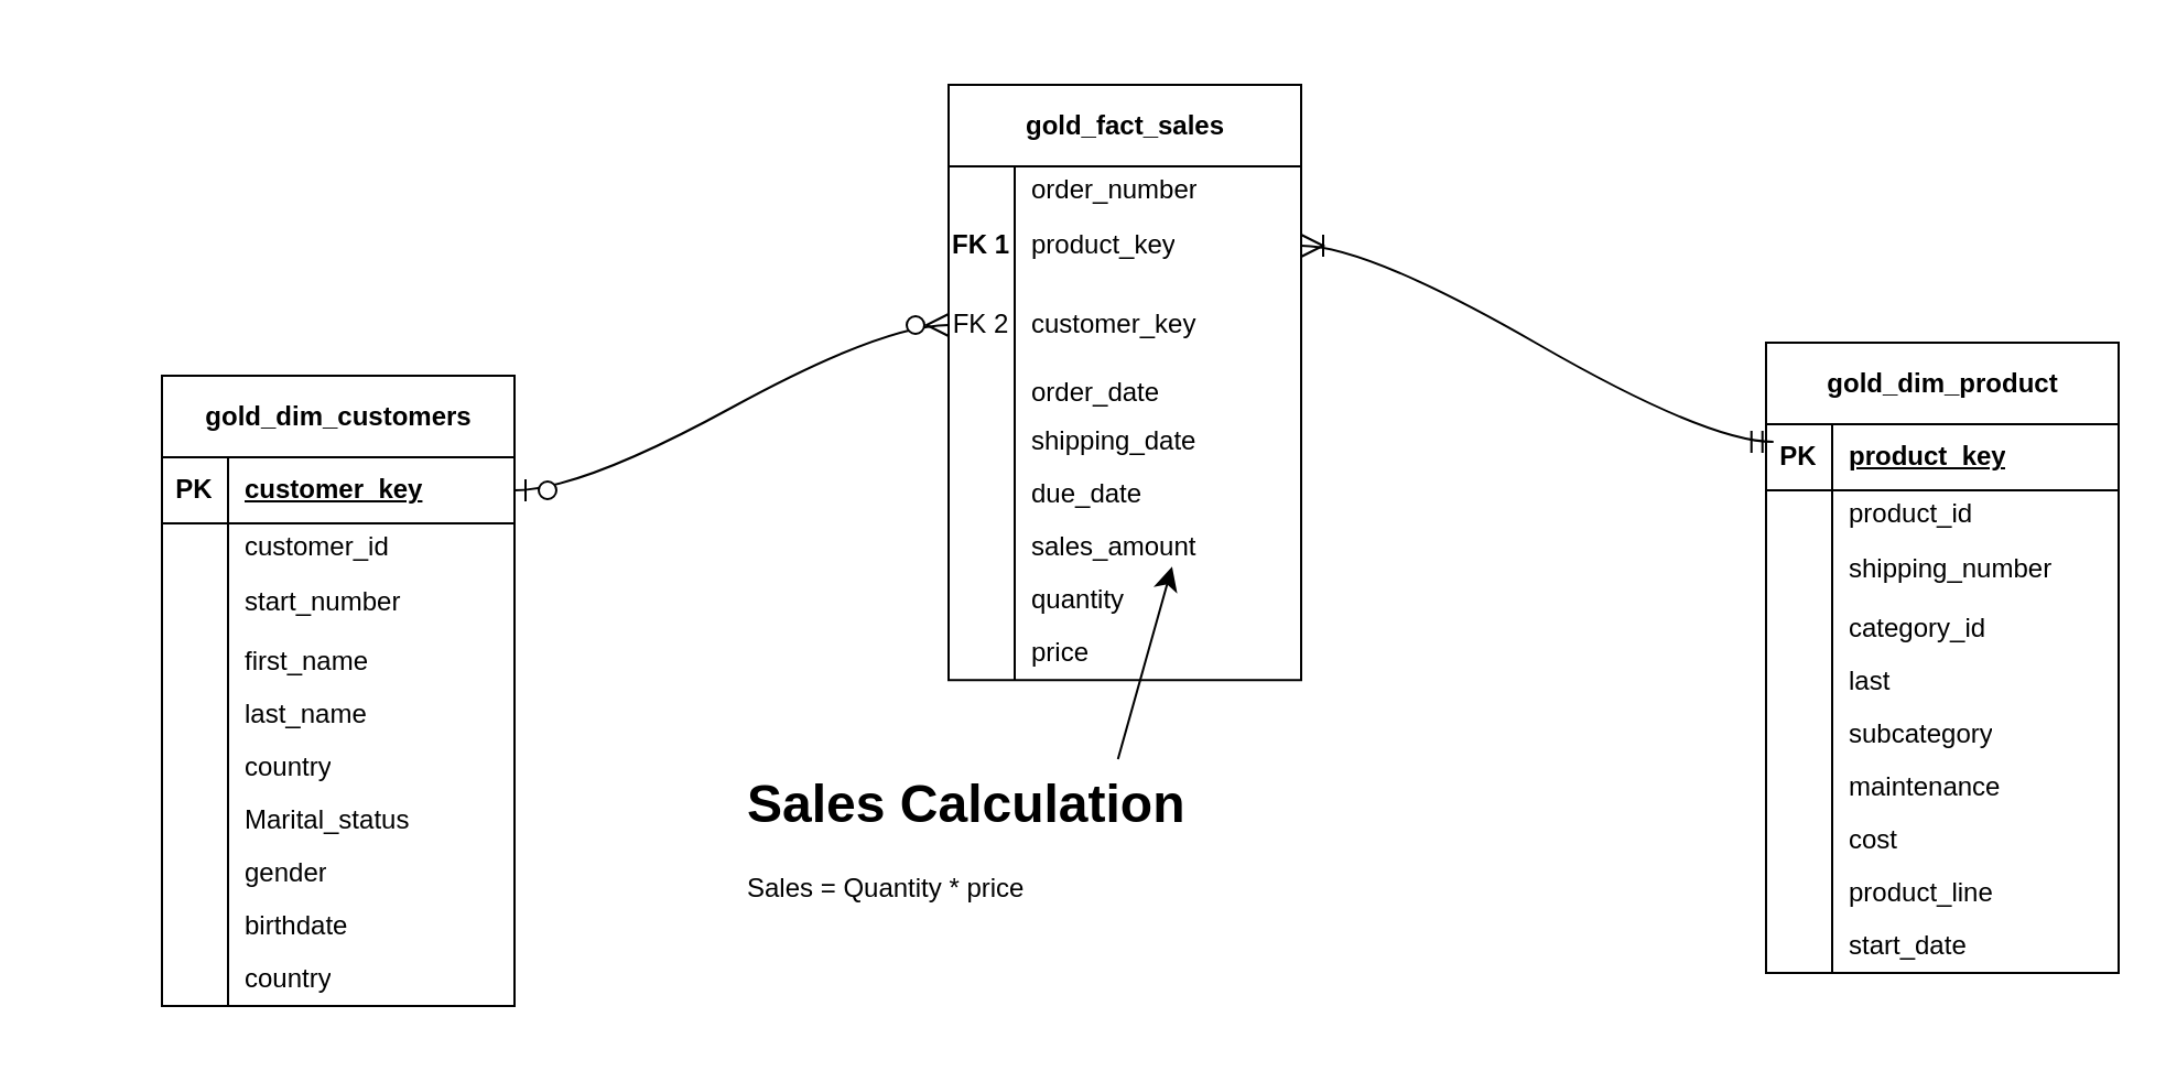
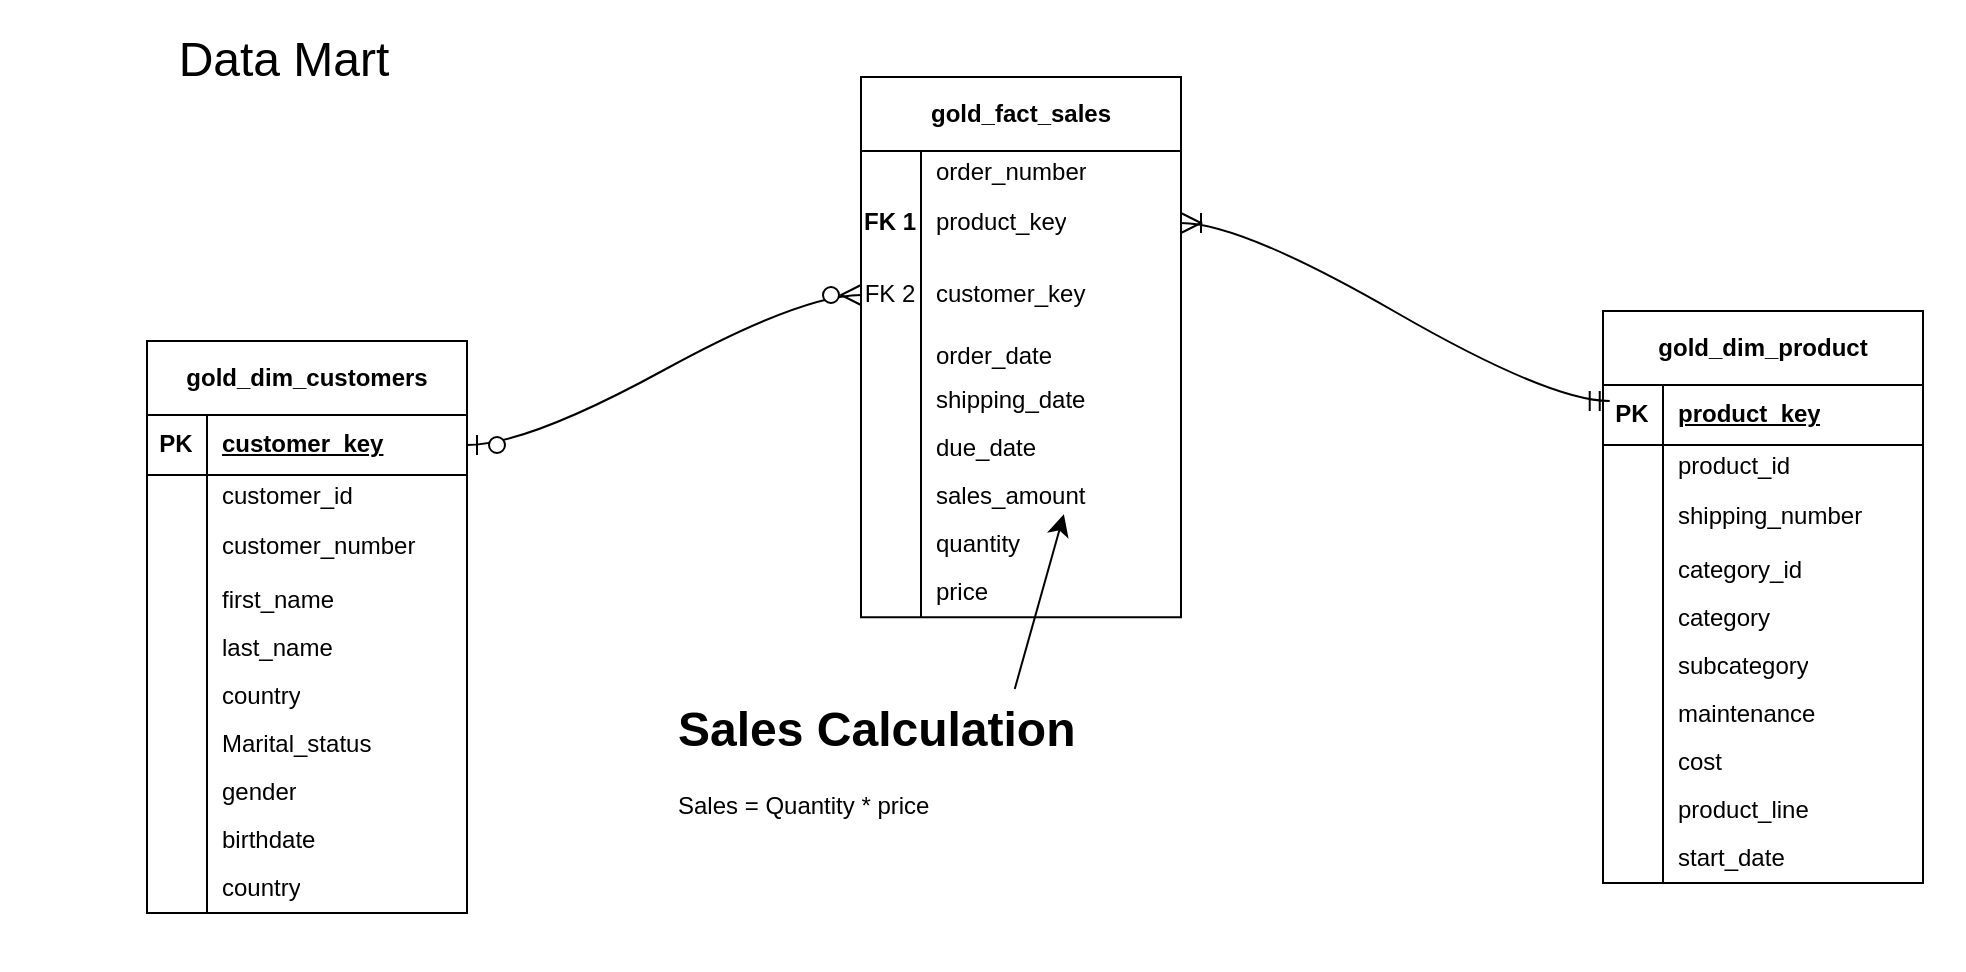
+ <mxCell id="96" value="&lt;font style=&quot;font-size: 24px;&quot;&gt;Data Mart&lt;/font&gt;" style="rounded=0;whiteSpace=wrap;html=1;strokeColor=none;" vertex="1" parent="1"><mxGeometry x="20" y="20" width="244" height="20" as="geometry" /></mxCell>
- <mxCell id="11" value="start_number" style="shape=partialRectangle;connectable=0;fillColor=none;top=0;left=0;bottom=0;right=0;align=left;spacingLeft=6;overflow=hidden;whiteSpace=wrap;html=1;" vertex="1" parent="9"><mxGeometry x="30" width="130" height="30" as="geometry"><mxRectangle width="130" height="30" as="alternateBounds" /></mxGeometry></mxCell>
+ <mxCell id="11" value="customer_number" style="shape=partialRectangle;connectable=0;fillColor=none;top=0;left=0;bottom=0;right=0;align=left;spacingLeft=6;overflow=hidden;whiteSpace=wrap;html=1;" vertex="1" parent="9"><mxGeometry x="30" width="130" height="30" as="geometry"><mxRectangle width="130" height="30" as="alternateBounds" /></mxGeometry></mxCell>
- <mxCell id="48" value="last" style="shape=partialRectangle;connectable=0;fillColor=none;top=0;left=0;bottom=0;right=0;align=left;spacingLeft=6;overflow=hidden;whiteSpace=wrap;html=1;" vertex="1" parent="46"><mxGeometry x="30" width="130" height="24" as="geometry"><mxRectangle width="130" height="24" as="alternateBounds" /></mxGeometry></mxCell>
+ <mxCell id="48" value="category" style="shape=partialRectangle;connectable=0;fillColor=none;top=0;left=0;bottom=0;right=0;align=left;spacingLeft=6;overflow=hidden;whiteSpace=wrap;html=1;" vertex="1" parent="46"><mxGeometry x="30" width="130" height="24" as="geometry"><mxRectangle width="130" height="24" as="alternateBounds" /></mxGeometry></mxCell>
